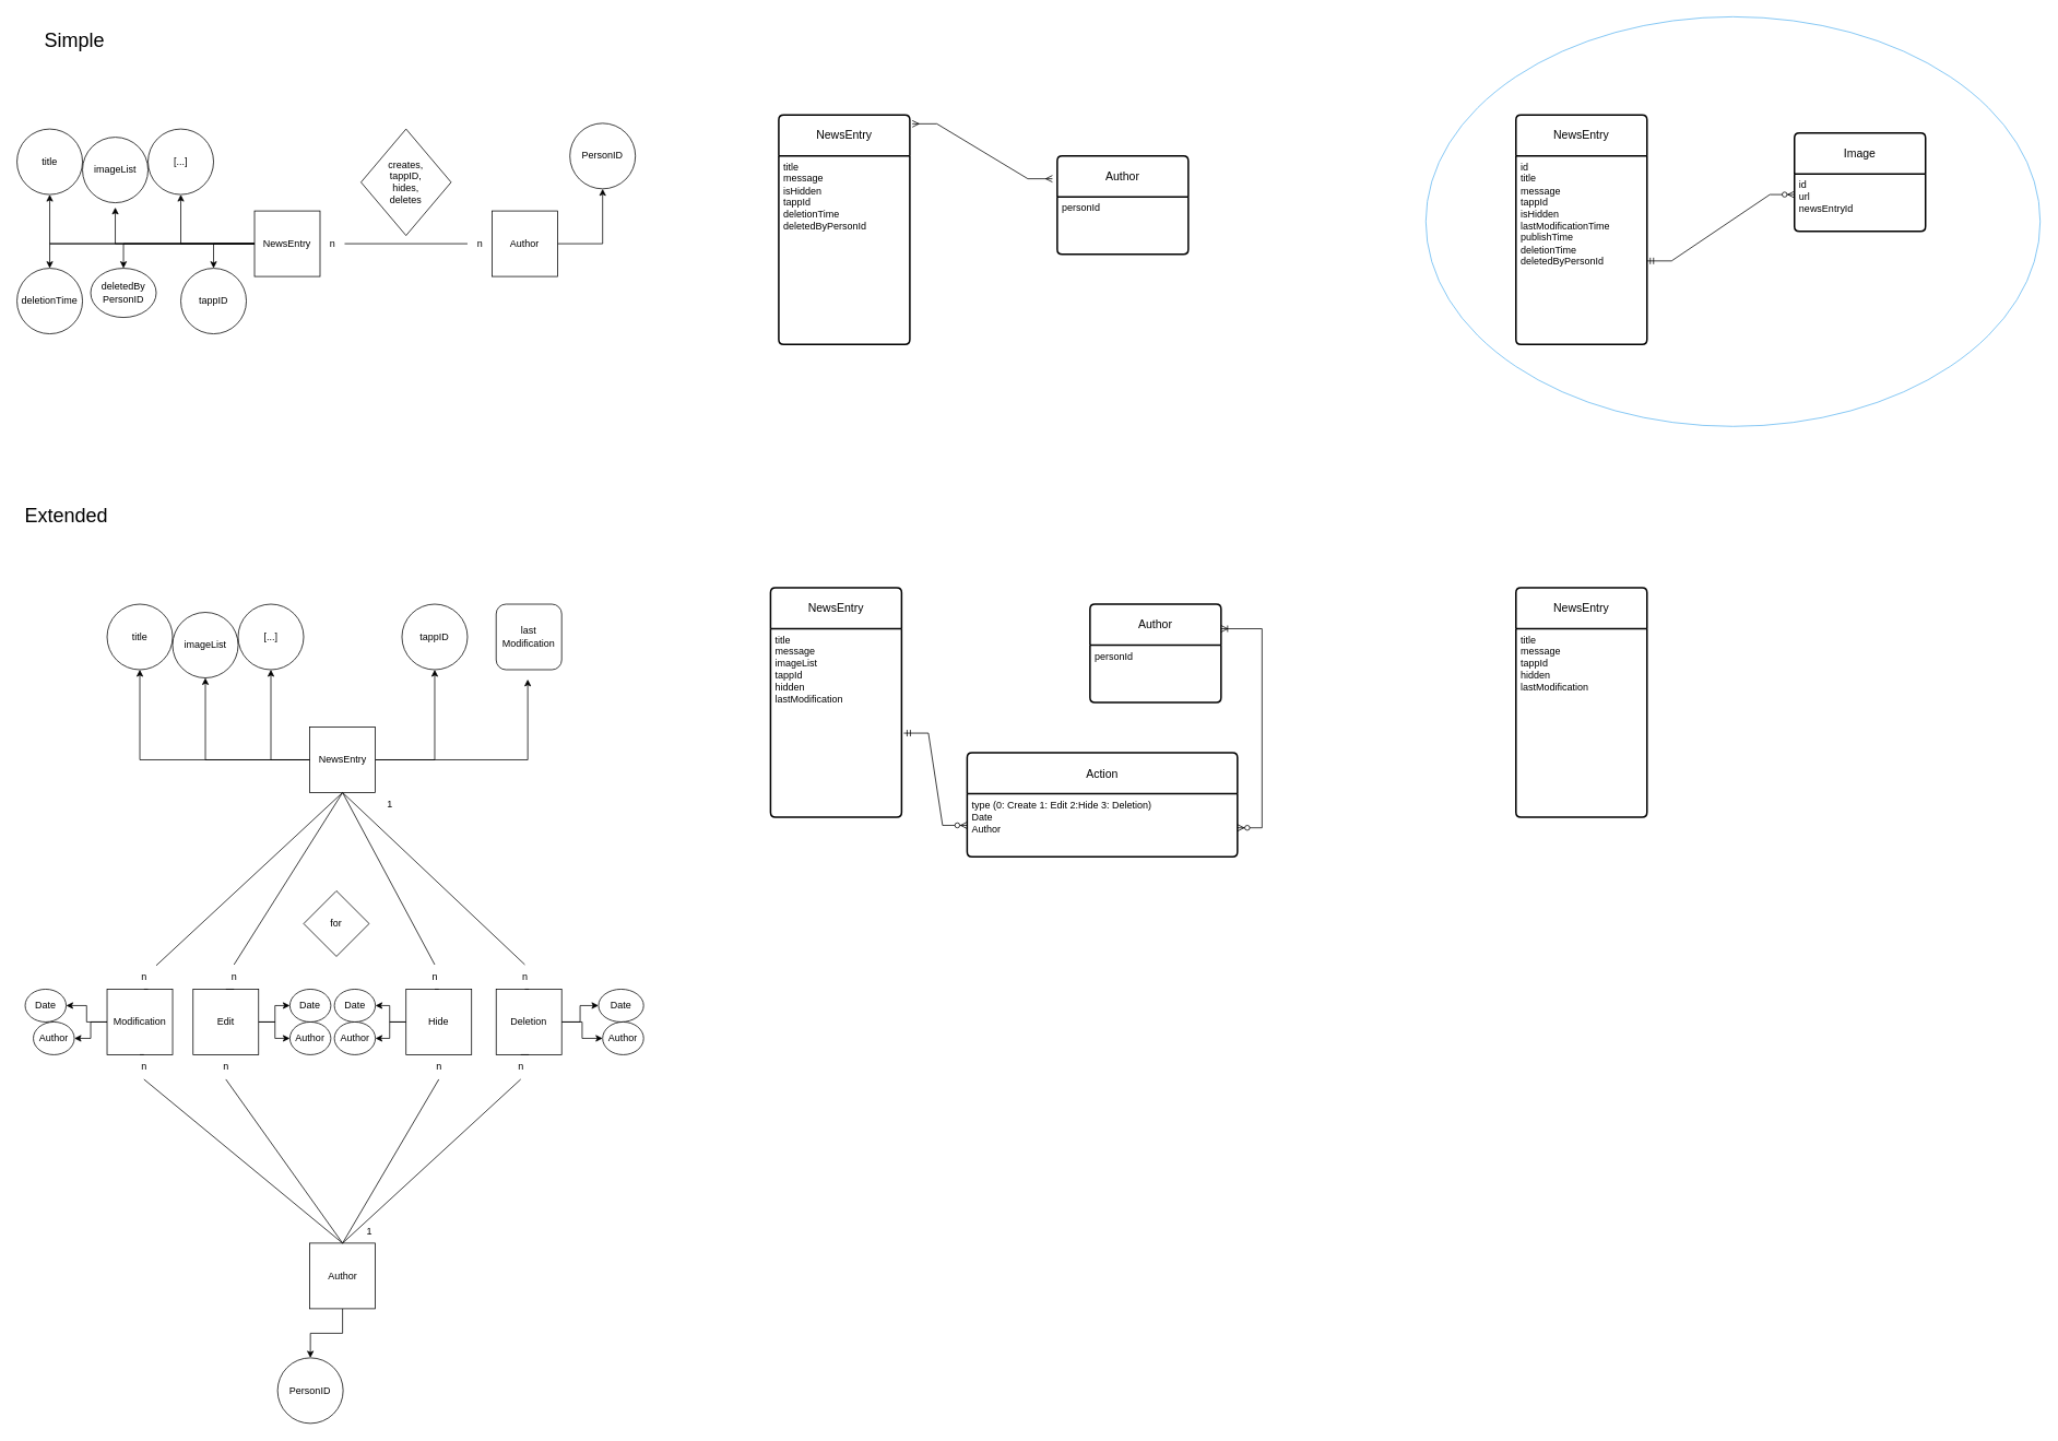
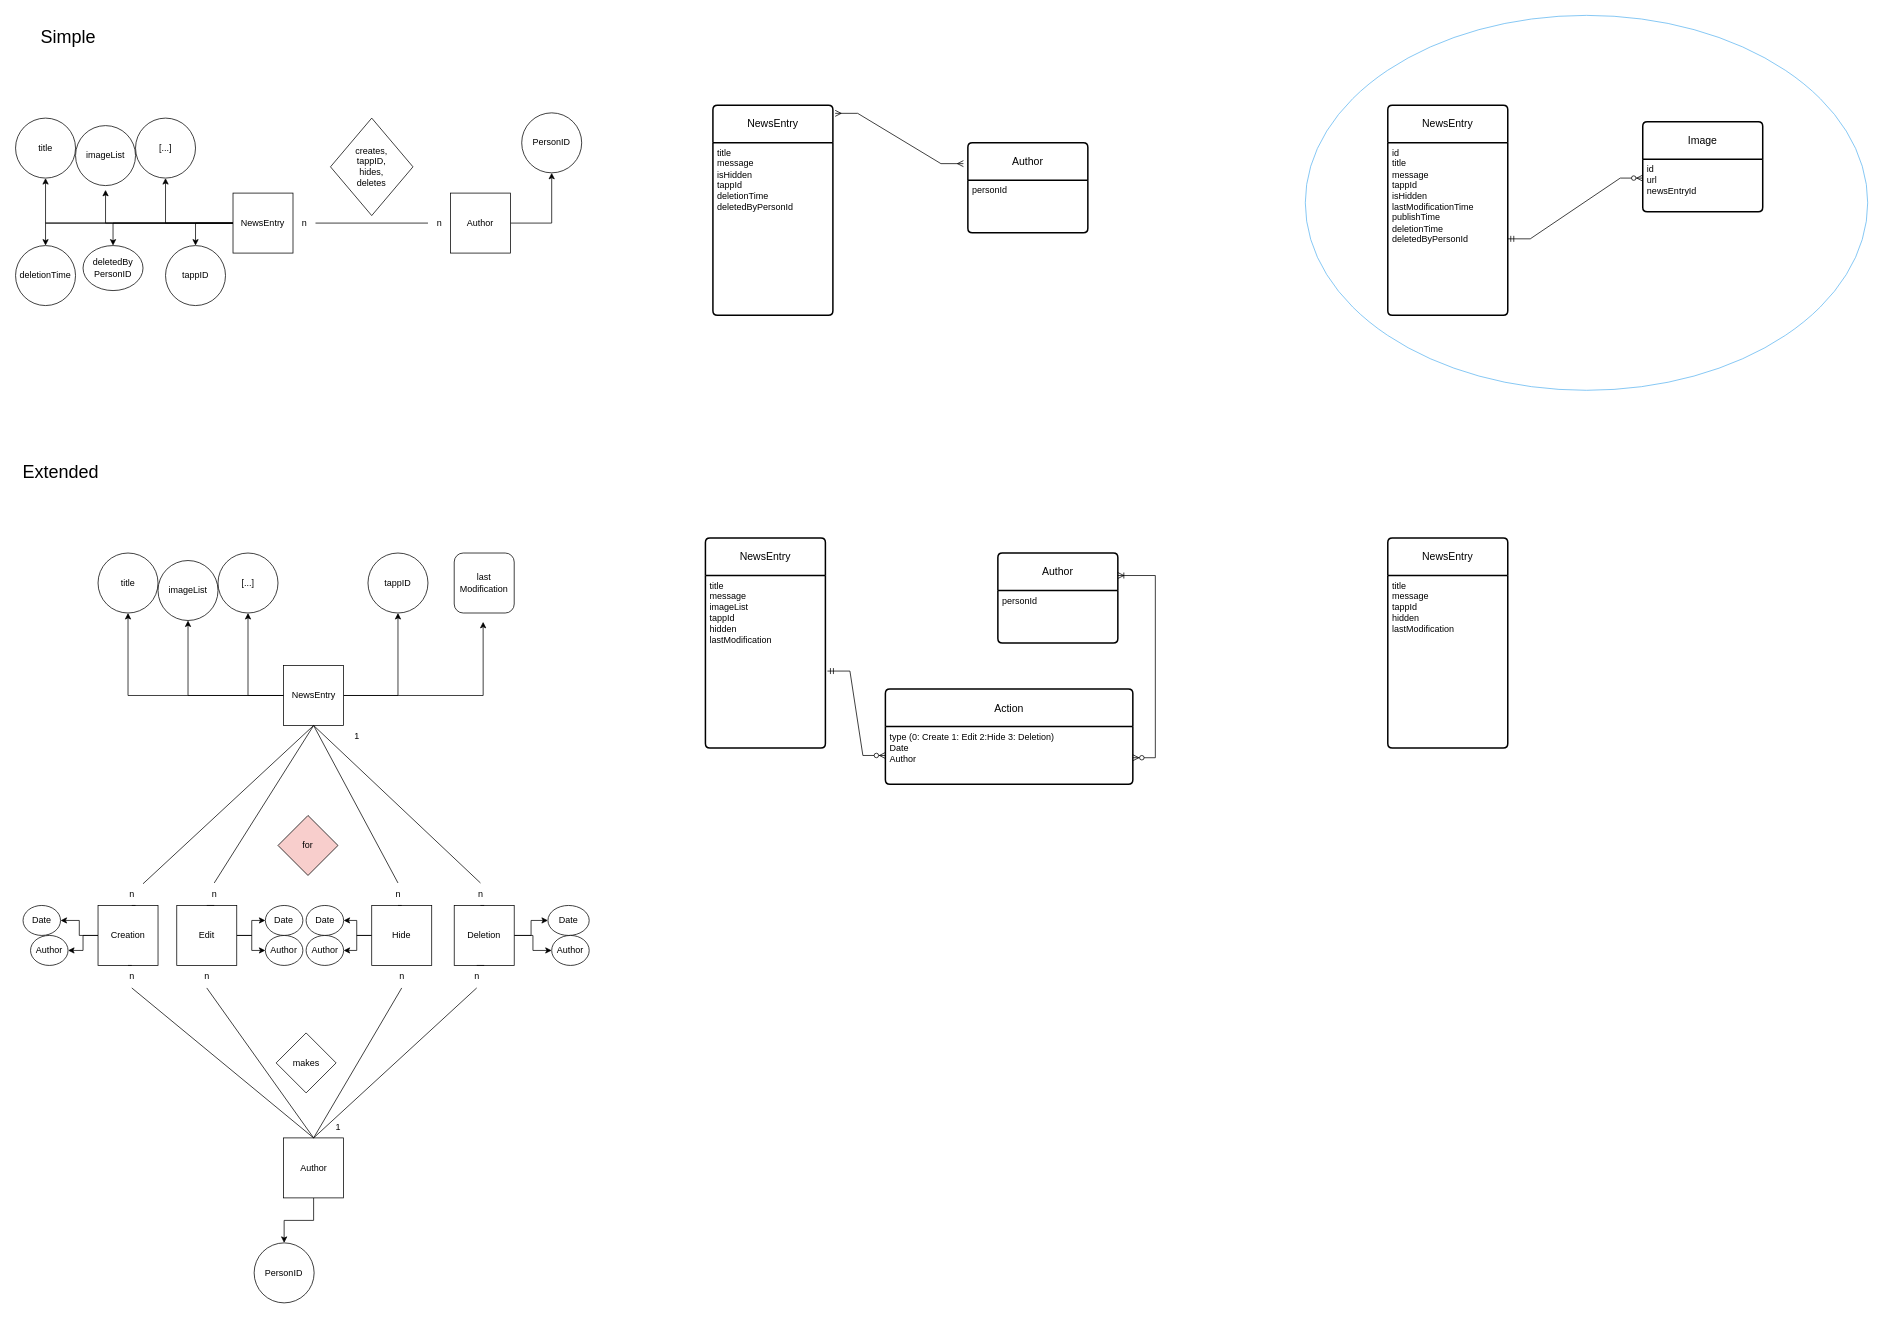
- <mxCell id="74" value="for" style="rhombus;whiteSpace=wrap;html=1;" vertex="1" parent="1"><mxGeometry x="370" y="1087" width="80" height="80" as="geometry" /></mxCell>
+ <mxCell id="74" value="for" style="rhombus;whiteSpace=wrap;html=1;fillColor=#f8cecc;" vertex="1" parent="1"><mxGeometry x="370" y="1087" width="80" height="80" as="geometry" /></mxCell>
- <mxCell id="44" value="Modification" style="whiteSpace=wrap;html=1;aspect=fixed;" vertex="1" parent="1"><mxGeometry x="130" y="1207" width="80" height="80" as="geometry" /></mxCell>
+ <mxCell id="44" value="Creation" style="whiteSpace=wrap;html=1;aspect=fixed;" vertex="1" parent="1"><mxGeometry x="130" y="1207" width="80" height="80" as="geometry" /></mxCell>
+ <mxCell id="51" value="makes" style="rhombus;whiteSpace=wrap;html=1;" vertex="1" parent="1"><mxGeometry x="367.5" y="1377" width="80" height="80" as="geometry" /></mxCell>
